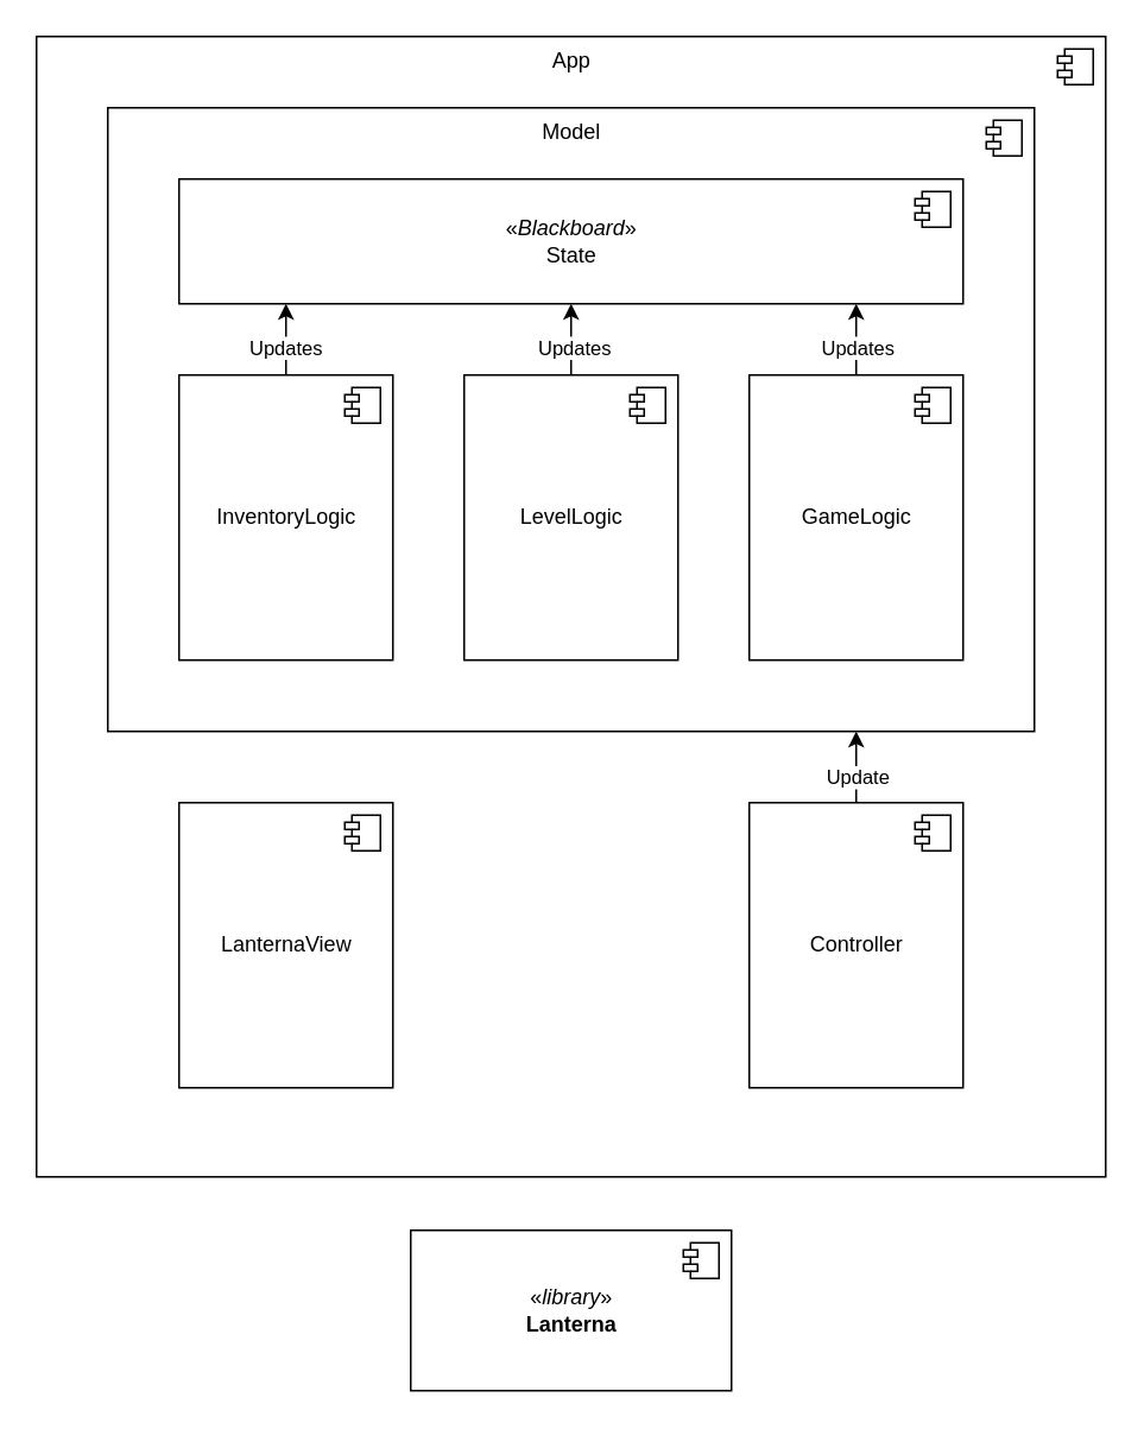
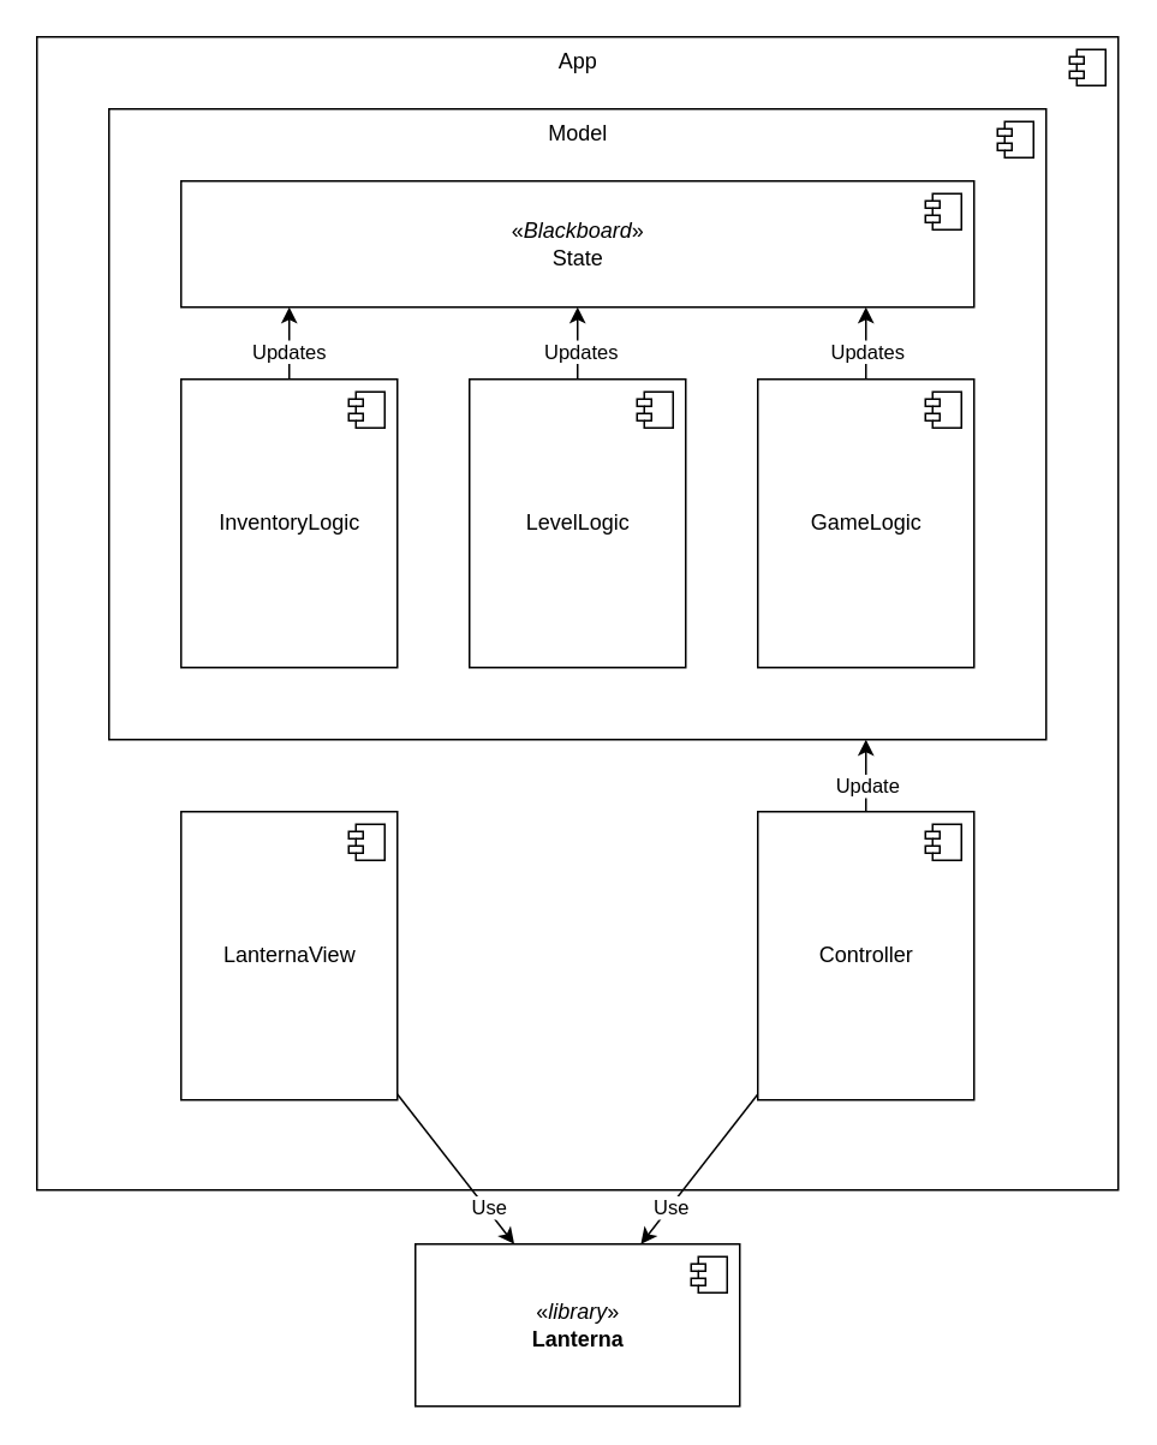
+ <mxCell id="4" style="rounded=0;orthogonalLoop=1;jettySize=auto;html=1;" parent="1" source="6" target="14" edge="1"><mxGeometry relative="1" as="geometry" /></mxCell>
+ <mxCell id="5" value="Use" style="edgeLabel;html=1;align=center;verticalAlign=middle;resizable=0;points=[];" parent="4" vertex="1" connectable="0"><mxGeometry x="0.271" y="1" relative="1" as="geometry"><mxPoint x="8" y="10" as="offset" /></mxGeometry></mxCell>
+ <mxCell id="8" style="edgeStyle=none;rounded=0;orthogonalLoop=1;jettySize=auto;html=1;" parent="1" source="12" target="14" edge="1"><mxGeometry relative="1" as="geometry" /></mxCell>
+ <mxCell id="9" value="Use" style="edgeLabel;html=1;align=center;verticalAlign=middle;resizable=0;points=[];" parent="8" vertex="1" connectable="0"><mxGeometry x="-0.387" y="-1" relative="1" as="geometry"><mxPoint x="-28" y="38" as="offset" /></mxGeometry></mxCell>
